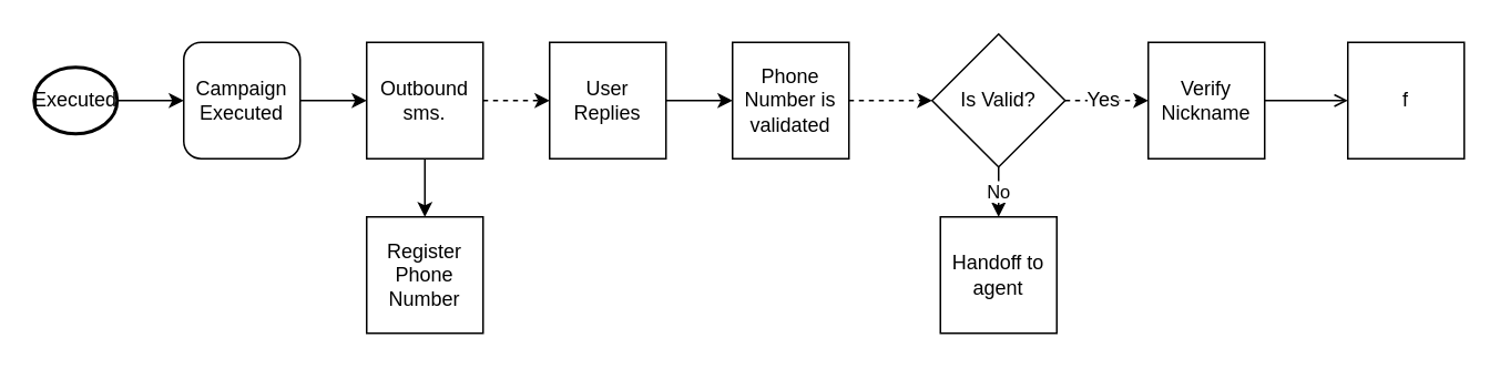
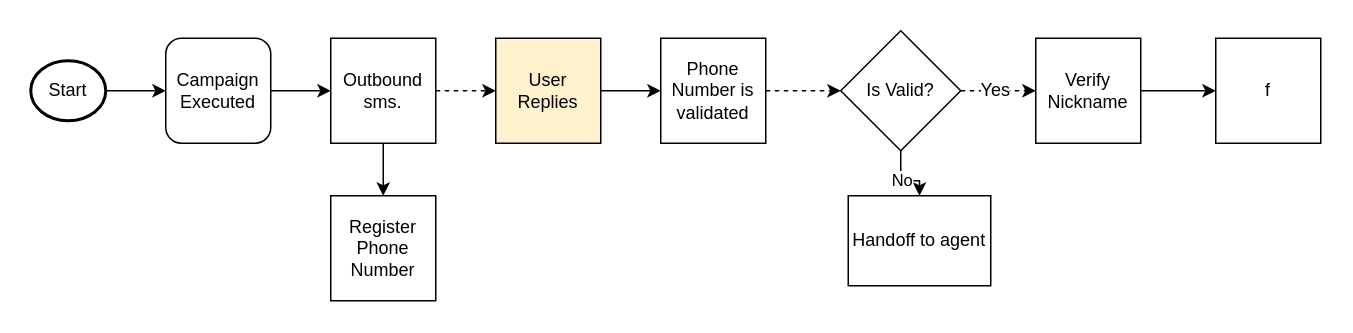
- <mxCell id="3" value="Executed" style="strokeWidth=2;html=1;shape=mxgraph.flowchart.start_2;whiteSpace=wrap;" vertex="1" parent="1"><mxGeometry x="20" y="40" width="50" height="40" as="geometry" /></mxCell>
+ <mxCell id="3" value="Start" style="strokeWidth=2;html=1;shape=mxgraph.flowchart.start_2;whiteSpace=wrap;" vertex="1" parent="1"><mxGeometry x="20" y="40" width="50" height="40" as="geometry" /></mxCell>
- <mxCell id="10" value="User Replies" style="whiteSpace=wrap;html=1;aspect=fixed;" vertex="1" parent="1"><mxGeometry x="330" y="25" width="70" height="70" as="geometry" /></mxCell>
+ <mxCell id="10" value="User Replies" style="whiteSpace=wrap;html=1;aspect=fixed;fillColor=#fff2cc;" vertex="1" parent="1"><mxGeometry x="330" y="25" width="70" height="70" as="geometry" /></mxCell>
- <mxCell id="19" value="" style="edgeStyle=orthogonalEdgeStyle;rounded=0;orthogonalLoop=1;jettySize=auto;html=1;endArrow=open;" edge="1" parent="1" source="20" target="21"><mxGeometry relative="1" as="geometry" /></mxCell>
+ <mxCell id="19" value="" style="edgeStyle=orthogonalEdgeStyle;rounded=0;orthogonalLoop=1;jettySize=auto;html=1;" edge="1" parent="1" source="20" target="21"><mxGeometry relative="1" as="geometry" /></mxCell>
- <mxCell id="18" value="Handoff to agent" style="whiteSpace=wrap;html=1;aspect=fixed;" vertex="1" parent="1"><mxGeometry x="565" y="130" width="70" height="70" as="geometry" /></mxCell>
+ <mxCell id="18" value="Handoff to agent" style="whiteSpace=wrap;html=1;aspect=fixed;" vertex="1" parent="1"><mxGeometry x="565" y="130" width="95" height="60" as="geometry" /></mxCell>
